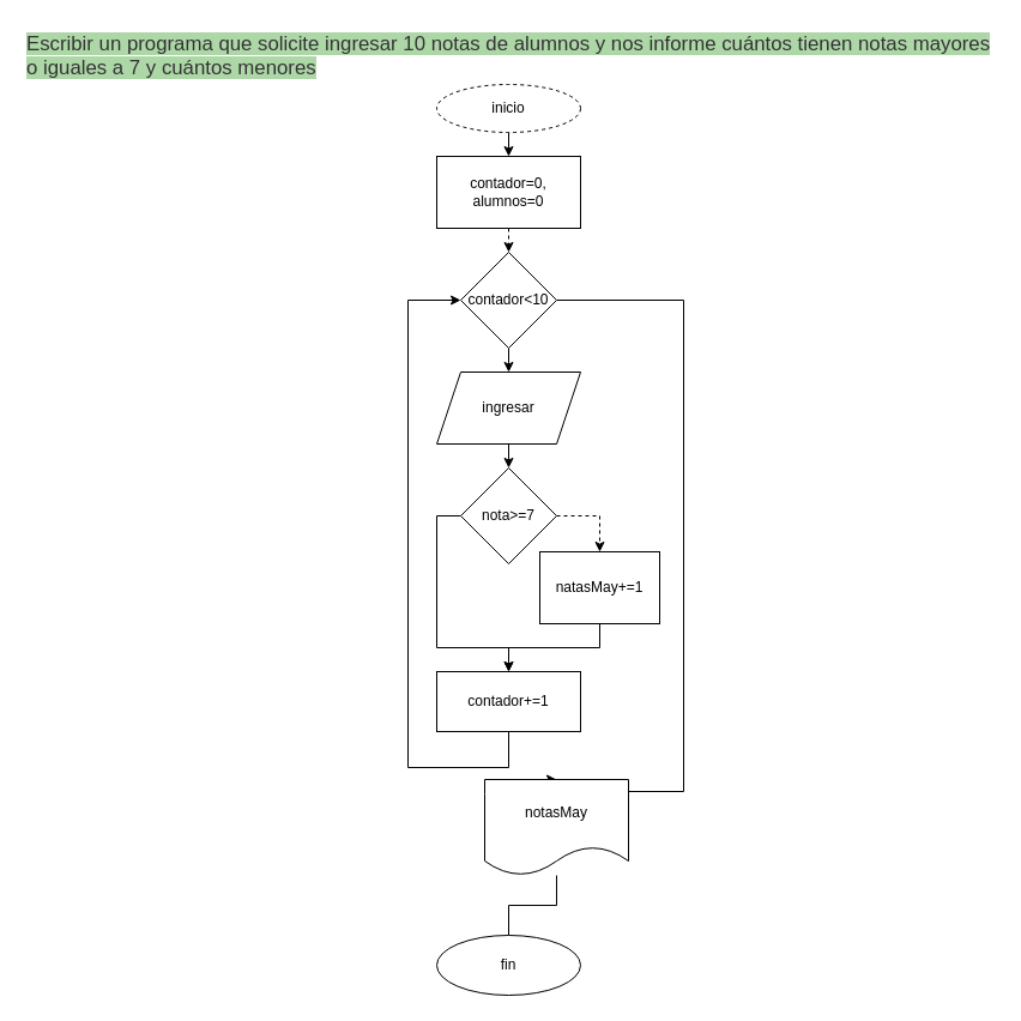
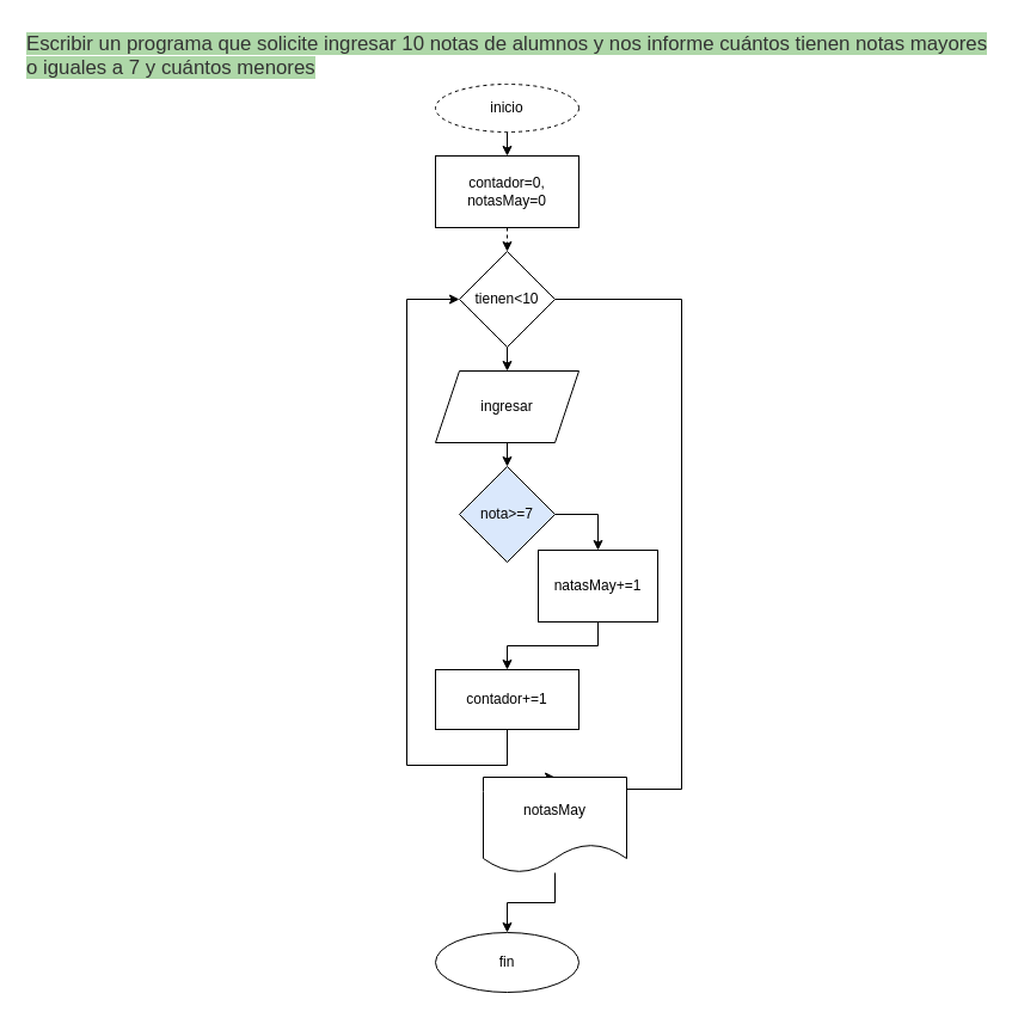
- <mxCell id="6" value="contador=0, alumnos=0" style="rounded=0;whiteSpace=wrap;html=1;" vertex="1" parent="1"><mxGeometry x="364" y="130" width="120" height="60" as="geometry" /></mxCell>
+ <mxCell id="6" value="contador=0, notasMay=0" style="rounded=0;whiteSpace=wrap;html=1;" vertex="1" parent="1"><mxGeometry x="364" y="130" width="120" height="60" as="geometry" /></mxCell>
- <mxCell id="9" value="contador&amp;lt;10" style="rhombus;whiteSpace=wrap;html=1;" vertex="1" parent="1"><mxGeometry x="384" y="210" width="80" height="80" as="geometry" /></mxCell>
+ <mxCell id="9" value="tienen&amp;lt;10" style="rhombus;whiteSpace=wrap;html=1;" vertex="1" parent="1"><mxGeometry x="384" y="210" width="80" height="80" as="geometry" /></mxCell>
- <mxCell id="14" value="nota&amp;gt;=7" style="rhombus;whiteSpace=wrap;html=1;" vertex="1" parent="1"><mxGeometry x="384" y="390" width="80" height="80" as="geometry" /></mxCell>
+ <mxCell id="14" value="nota&amp;gt;=7" style="rhombus;whiteSpace=wrap;html=1;fillColor=#dae8fc;" vertex="1" parent="1"><mxGeometry x="384" y="390" width="80" height="80" as="geometry" /></mxCell>
- <mxCell id="12" style="edgeStyle=orthogonalEdgeStyle;rounded=0;orthogonalLoop=1;jettySize=auto;html=1;exitX=1;exitY=0.5;exitDx=0;exitDy=0;entryX=0.5;entryY=0;entryDx=0;entryDy=0;dashed=1;" edge="1" parent="1" source="14" target="16"><mxGeometry relative="1" as="geometry" /></mxCell>
+ <mxCell id="12" style="edgeStyle=orthogonalEdgeStyle;rounded=0;orthogonalLoop=1;jettySize=auto;html=1;exitX=1;exitY=0.5;exitDx=0;exitDy=0;entryX=0.5;entryY=0;entryDx=0;entryDy=0;" edge="1" parent="1" source="14" target="16"><mxGeometry relative="1" as="geometry" /></mxCell>
- <mxCell id="13" style="edgeStyle=orthogonalEdgeStyle;rounded=0;orthogonalLoop=1;jettySize=auto;html=1;exitX=0;exitY=0.5;exitDx=0;exitDy=0;entryX=0.5;entryY=0;entryDx=0;entryDy=0;" edge="1" parent="1" source="14" target="18"><mxGeometry relative="1" as="geometry"><Array as="points"><mxPoint x="364" y="430" /><mxPoint x="364" y="540" /><mxPoint x="424" y="540" /></Array></mxGeometry></mxCell>
- <mxCell id="19" style="edgeStyle=orthogonalEdgeStyle;rounded=0;orthogonalLoop=1;jettySize=auto;html=1;entryX=0.5;entryY=0;entryDx=0;entryDy=0;endArrow=none;" edge="1" parent="1" source="20" target="21"><mxGeometry relative="1" as="geometry" /></mxCell>
+ <mxCell id="19" style="edgeStyle=orthogonalEdgeStyle;rounded=0;orthogonalLoop=1;jettySize=auto;html=1;entryX=0.5;entryY=0;entryDx=0;entryDy=0;" edge="1" parent="1" source="20" target="21"><mxGeometry relative="1" as="geometry" /></mxCell>
